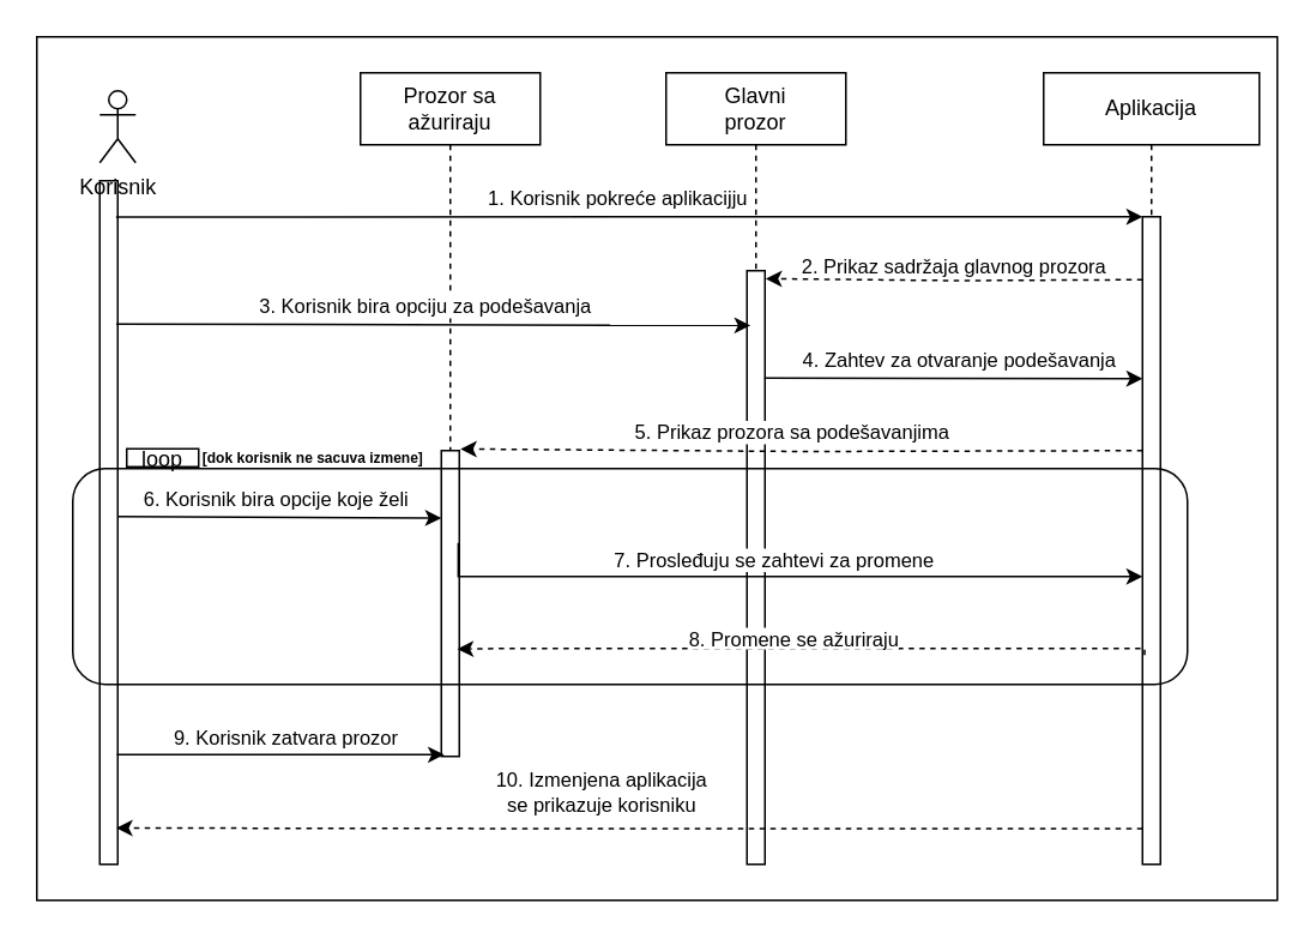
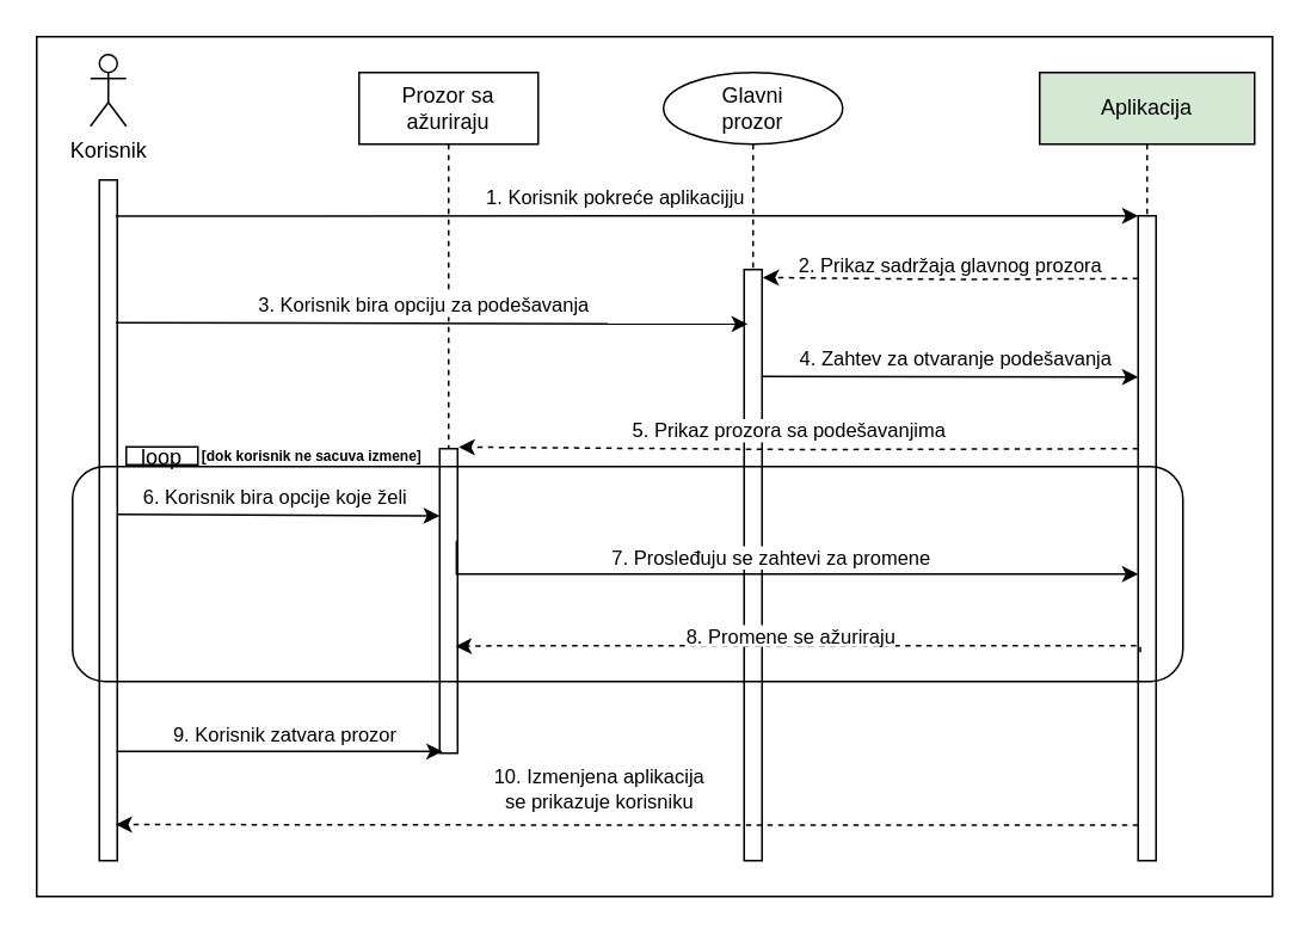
- <mxCell id="10" value="Glavni&lt;br&gt;prozor" style="rounded=0;whiteSpace=wrap;html=1;" parent="1" vertex="1"><mxGeometry x="370" y="40" width="100" height="40" as="geometry" /></mxCell>
+ <mxCell id="10" value="Glavni&lt;br&gt;prozor" style="ellipse;whiteSpace=wrap;html=1;" parent="1" vertex="1"><mxGeometry x="370" y="40" width="100" height="40" as="geometry" /></mxCell>
- <mxCell id="12" value="Aplikacija" style="rounded=0;whiteSpace=wrap;html=1;" parent="1" vertex="1"><mxGeometry x="580" y="40" width="120" height="40" as="geometry" /></mxCell>
+ <mxCell id="12" value="Aplikacija" style="rounded=0;whiteSpace=wrap;html=1;fillColor=#d5e8d4;" parent="1" vertex="1"><mxGeometry x="580" y="40" width="120" height="40" as="geometry" /></mxCell>
- <mxCell id="8" value="Korisnik&lt;br&gt;" style="shape=umlActor;verticalLabelPosition=bottom;verticalAlign=top;html=1;outlineConnect=0;" parent="1" vertex="1"><mxGeometry x="55" y="50" width="20" height="40" as="geometry" /></mxCell>
+ <mxCell id="8" value="Korisnik&lt;br&gt;" style="shape=umlActor;verticalLabelPosition=bottom;verticalAlign=top;html=1;outlineConnect=0;" parent="1" vertex="1"><mxGeometry x="50" y="30" width="20" height="40" as="geometry" /></mxCell>
